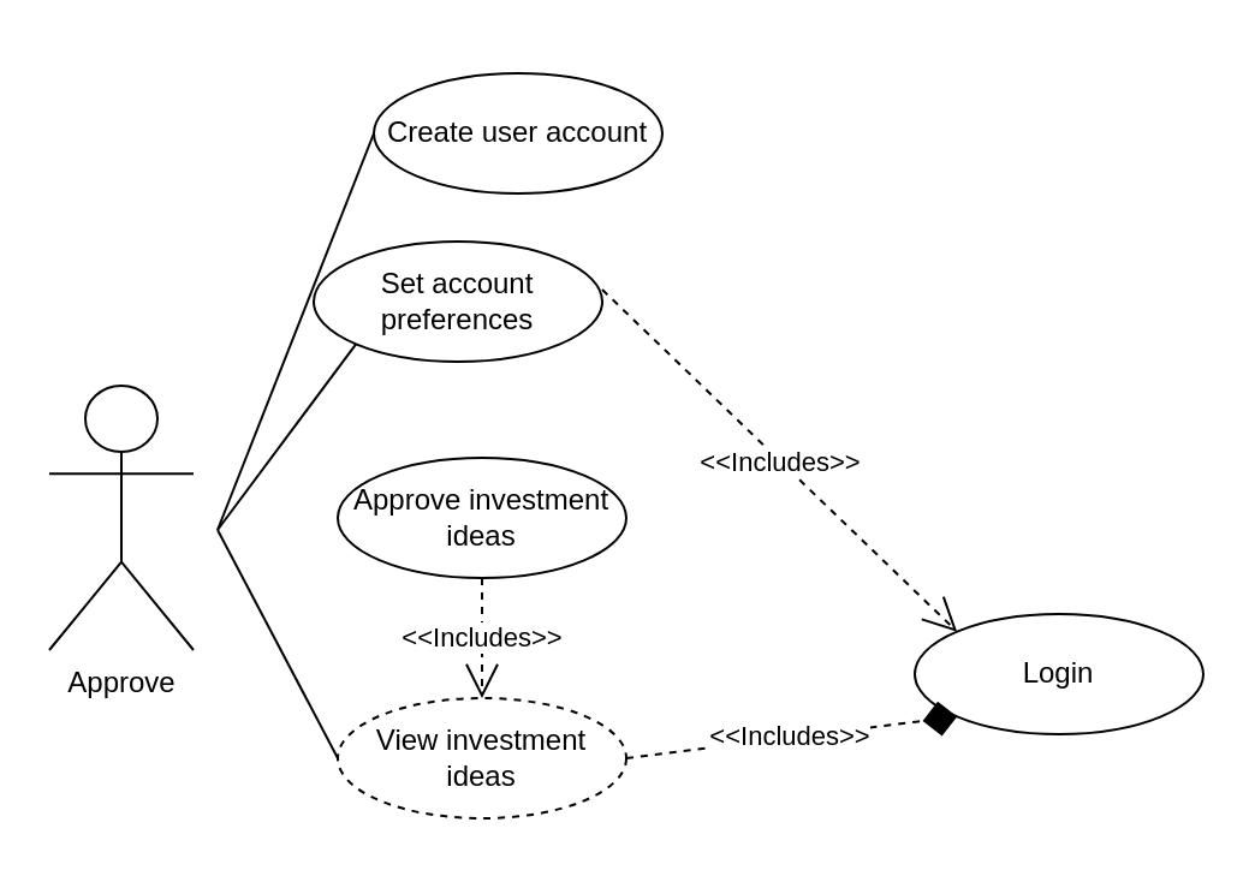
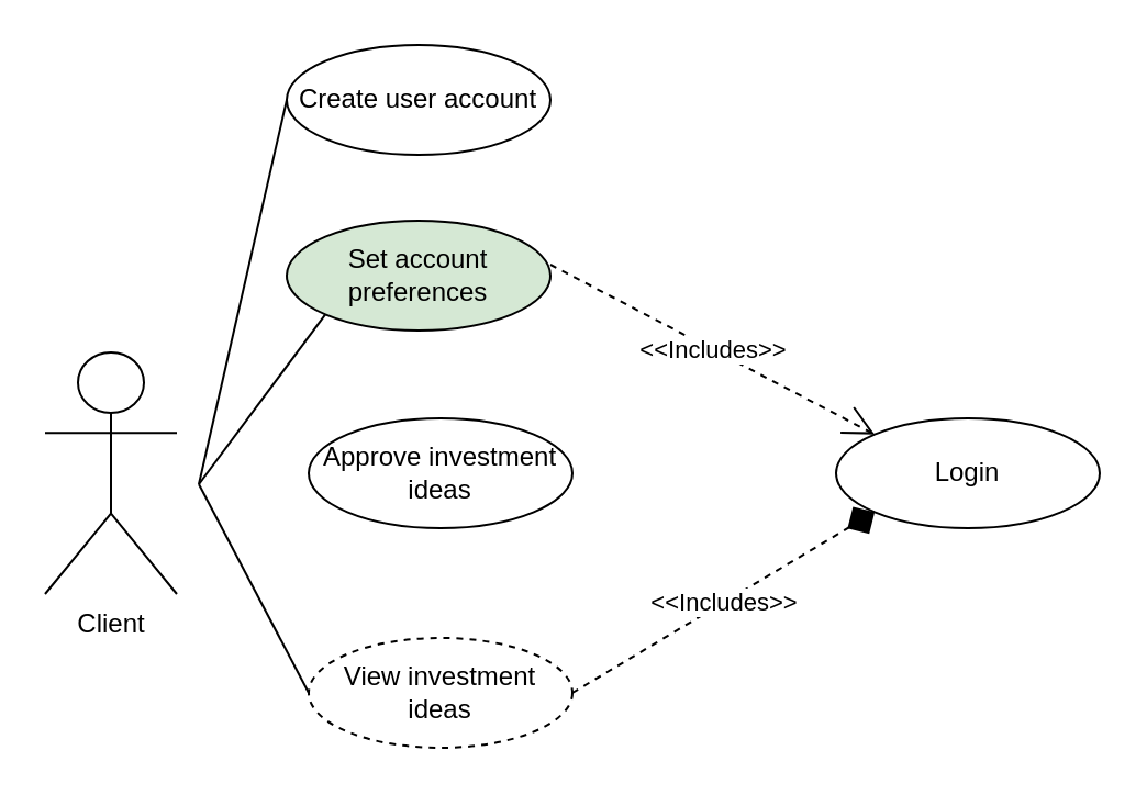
- <mxCell id="3" value="Create user account" style="ellipse;whiteSpace=wrap;html=1;" vertex="1" parent="1"><mxGeometry x="155" y="30" width="120" height="50" as="geometry" /></mxCell>
+ <mxCell id="3" value="Create user account" style="ellipse;whiteSpace=wrap;html=1;" vertex="1" parent="1"><mxGeometry x="130" y="20" width="120" height="50" as="geometry" /></mxCell>
- <mxCell id="5" value="Set account preferences" style="ellipse;whiteSpace=wrap;html=1;" vertex="1" parent="1"><mxGeometry x="130" y="100" width="120" height="50" as="geometry" /></mxCell>
+ <mxCell id="5" value="Set account preferences" style="ellipse;whiteSpace=wrap;html=1;fillColor=#d5e8d4;" vertex="1" parent="1"><mxGeometry x="130" y="100" width="120" height="50" as="geometry" /></mxCell>
- <mxCell id="13" value="&amp;lt;&amp;lt;Includes&amp;gt;&amp;gt;" style="endArrow=open;endSize=12;dashed=1;html=1;rounded=0;entryX=0.5;entryY=0;entryDx=0;entryDy=0;exitX=0.5;exitY=1;exitDx=0;exitDy=0;" edge="1" parent="1" source="7" target="6"><mxGeometry width="160" relative="1" as="geometry"><mxPoint x="270" y="325" as="sourcePoint" /><mxPoint x="407.574" y="242.678" as="targetPoint" /><Array as="points" /></mxGeometry></mxCell>
- <mxCell id="4" value="Login" style="ellipse;whiteSpace=wrap;html=1;" vertex="1" parent="1"><mxGeometry x="380" y="255" width="120" height="50" as="geometry" /></mxCell>
+ <mxCell id="4" value="Login" style="ellipse;whiteSpace=wrap;html=1;" vertex="1" parent="1"><mxGeometry x="380" y="190" width="120" height="50" as="geometry" /></mxCell>
- <mxCell id="2" value="Approve" style="shape=umlActor;verticalLabelPosition=bottom;verticalAlign=top;html=1;" vertex="1" parent="1"><mxGeometry x="20" y="160" width="60" height="110" as="geometry" /></mxCell>
+ <mxCell id="2" value="Client" style="shape=umlActor;verticalLabelPosition=bottom;verticalAlign=top;html=1;" vertex="1" parent="1"><mxGeometry x="20" y="160" width="60" height="110" as="geometry" /></mxCell>
